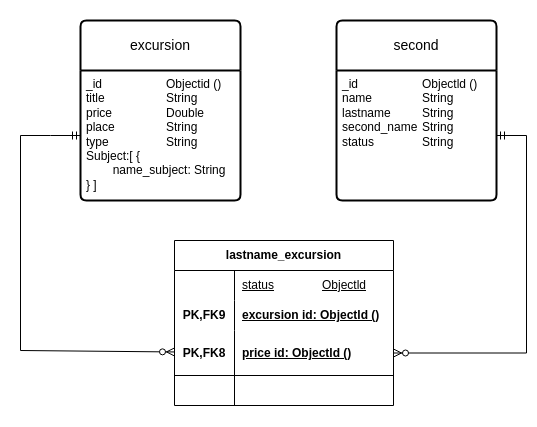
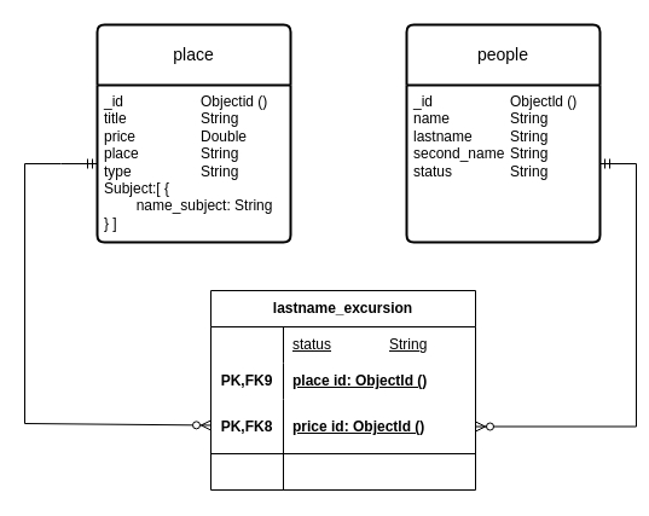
- <mxCell id="2" value="excursion" style="swimlane;childLayout=stackLayout;horizontal=1;startSize=50;horizontalStack=0;rounded=1;fontSize=14;fontStyle=0;strokeWidth=2;resizeParent=0;resizeLast=1;shadow=0;dashed=0;align=center;arcSize=4;whiteSpace=wrap;html=1;" parent="1" vertex="1"><mxGeometry x="80" y="20" width="160" height="180" as="geometry" /></mxCell>
+ <mxCell id="2" value="place" style="swimlane;childLayout=stackLayout;horizontal=1;startSize=50;horizontalStack=0;rounded=1;fontSize=14;fontStyle=0;strokeWidth=2;resizeParent=0;resizeLast=1;shadow=0;dashed=0;align=center;arcSize=4;whiteSpace=wrap;html=1;" parent="1" vertex="1"><mxGeometry x="80" y="20" width="160" height="180" as="geometry" /></mxCell>
- <mxCell id="4" value="second" style="swimlane;childLayout=stackLayout;horizontal=1;startSize=50;horizontalStack=0;rounded=1;fontSize=14;fontStyle=0;strokeWidth=2;resizeParent=0;resizeLast=1;shadow=0;dashed=0;align=center;arcSize=4;whiteSpace=wrap;html=1;" parent="1" vertex="1"><mxGeometry x="336" y="20" width="160" height="180" as="geometry" /></mxCell>
+ <mxCell id="4" value="people" style="swimlane;childLayout=stackLayout;horizontal=1;startSize=50;horizontalStack=0;rounded=1;fontSize=14;fontStyle=0;strokeWidth=2;resizeParent=0;resizeLast=1;shadow=0;dashed=0;align=center;arcSize=4;whiteSpace=wrap;html=1;" parent="1" vertex="1"><mxGeometry x="336" y="20" width="160" height="180" as="geometry" /></mxCell>
- <mxCell id="9" value="&lt;span style=&quot;font-weight: 400; text-wrap: nowrap;&quot;&gt;status&lt;/span&gt;&lt;span style=&quot;font-weight: 400; white-space: pre;&quot;&gt;&#09;&lt;/span&gt;&lt;span style=&quot;font-weight: 400; white-space: pre;&quot;&gt;&#09;&lt;/span&gt;&lt;span style=&quot;font-weight: 400; text-wrap: nowrap;&quot;&gt;Objectld&lt;/span&gt;" style="shape=partialRectangle;connectable=0;fillColor=none;top=0;left=0;bottom=0;right=0;align=left;spacingLeft=6;fontStyle=5;overflow=hidden;html=1;whiteSpace=wrap;" vertex="1" parent="7"><mxGeometry x="60" width="159" height="30" as="geometry"><mxRectangle width="159" height="30" as="alternateBounds" /></mxGeometry></mxCell>
+ <mxCell id="9" value="&lt;span style=&quot;font-weight: 400; text-wrap: nowrap;&quot;&gt;status&lt;/span&gt;&lt;span style=&quot;font-weight: 400; white-space: pre;&quot;&gt;&#09;&lt;/span&gt;&lt;span style=&quot;font-weight: 400; white-space: pre;&quot;&gt;&#09;&lt;/span&gt;&lt;span style=&quot;font-weight: 400; text-wrap: nowrap;&quot;&gt;String&lt;/span&gt;" style="shape=partialRectangle;connectable=0;fillColor=none;top=0;left=0;bottom=0;right=0;align=left;spacingLeft=6;fontStyle=5;overflow=hidden;html=1;whiteSpace=wrap;" vertex="1" parent="7"><mxGeometry x="60" width="159" height="30" as="geometry"><mxRectangle width="159" height="30" as="alternateBounds" /></mxGeometry></mxCell>
- <mxCell id="12" value="excursion id: Objectld ()" style="shape=partialRectangle;connectable=0;fillColor=none;top=0;left=0;bottom=0;right=0;align=left;spacingLeft=6;fontStyle=5;overflow=hidden;html=1;whiteSpace=wrap;" parent="10" vertex="1"><mxGeometry x="60" width="159" height="30" as="geometry"><mxRectangle width="159" height="30" as="alternateBounds" /></mxGeometry></mxCell>
+ <mxCell id="12" value="place id: Objectld ()" style="shape=partialRectangle;connectable=0;fillColor=none;top=0;left=0;bottom=0;right=0;align=left;spacingLeft=6;fontStyle=5;overflow=hidden;html=1;whiteSpace=wrap;" parent="10" vertex="1"><mxGeometry x="60" width="159" height="30" as="geometry"><mxRectangle width="159" height="30" as="alternateBounds" /></mxGeometry></mxCell>
